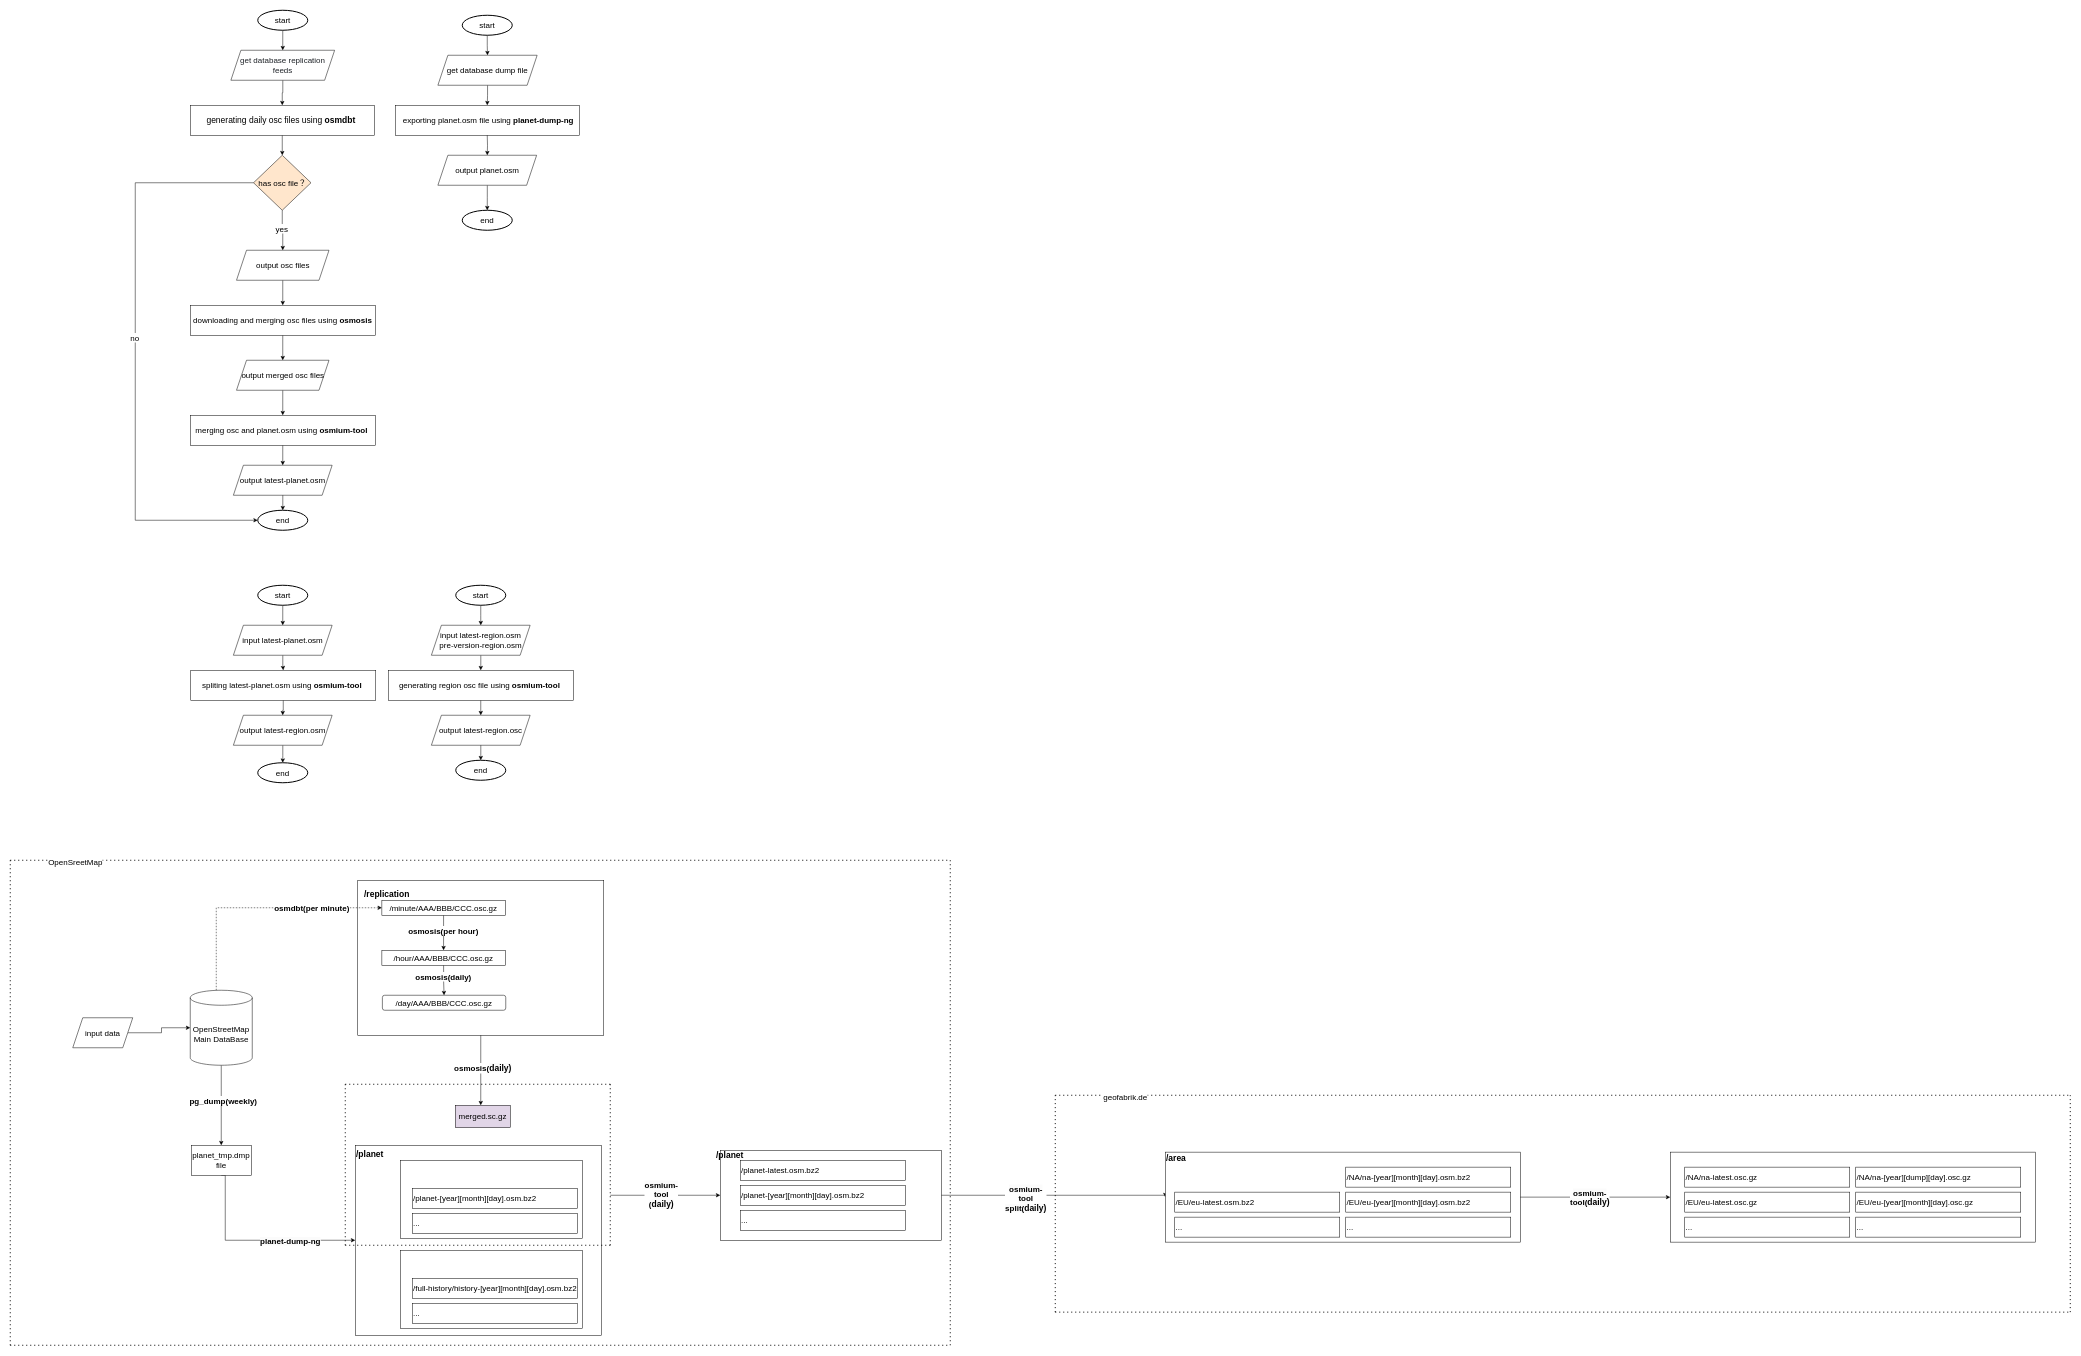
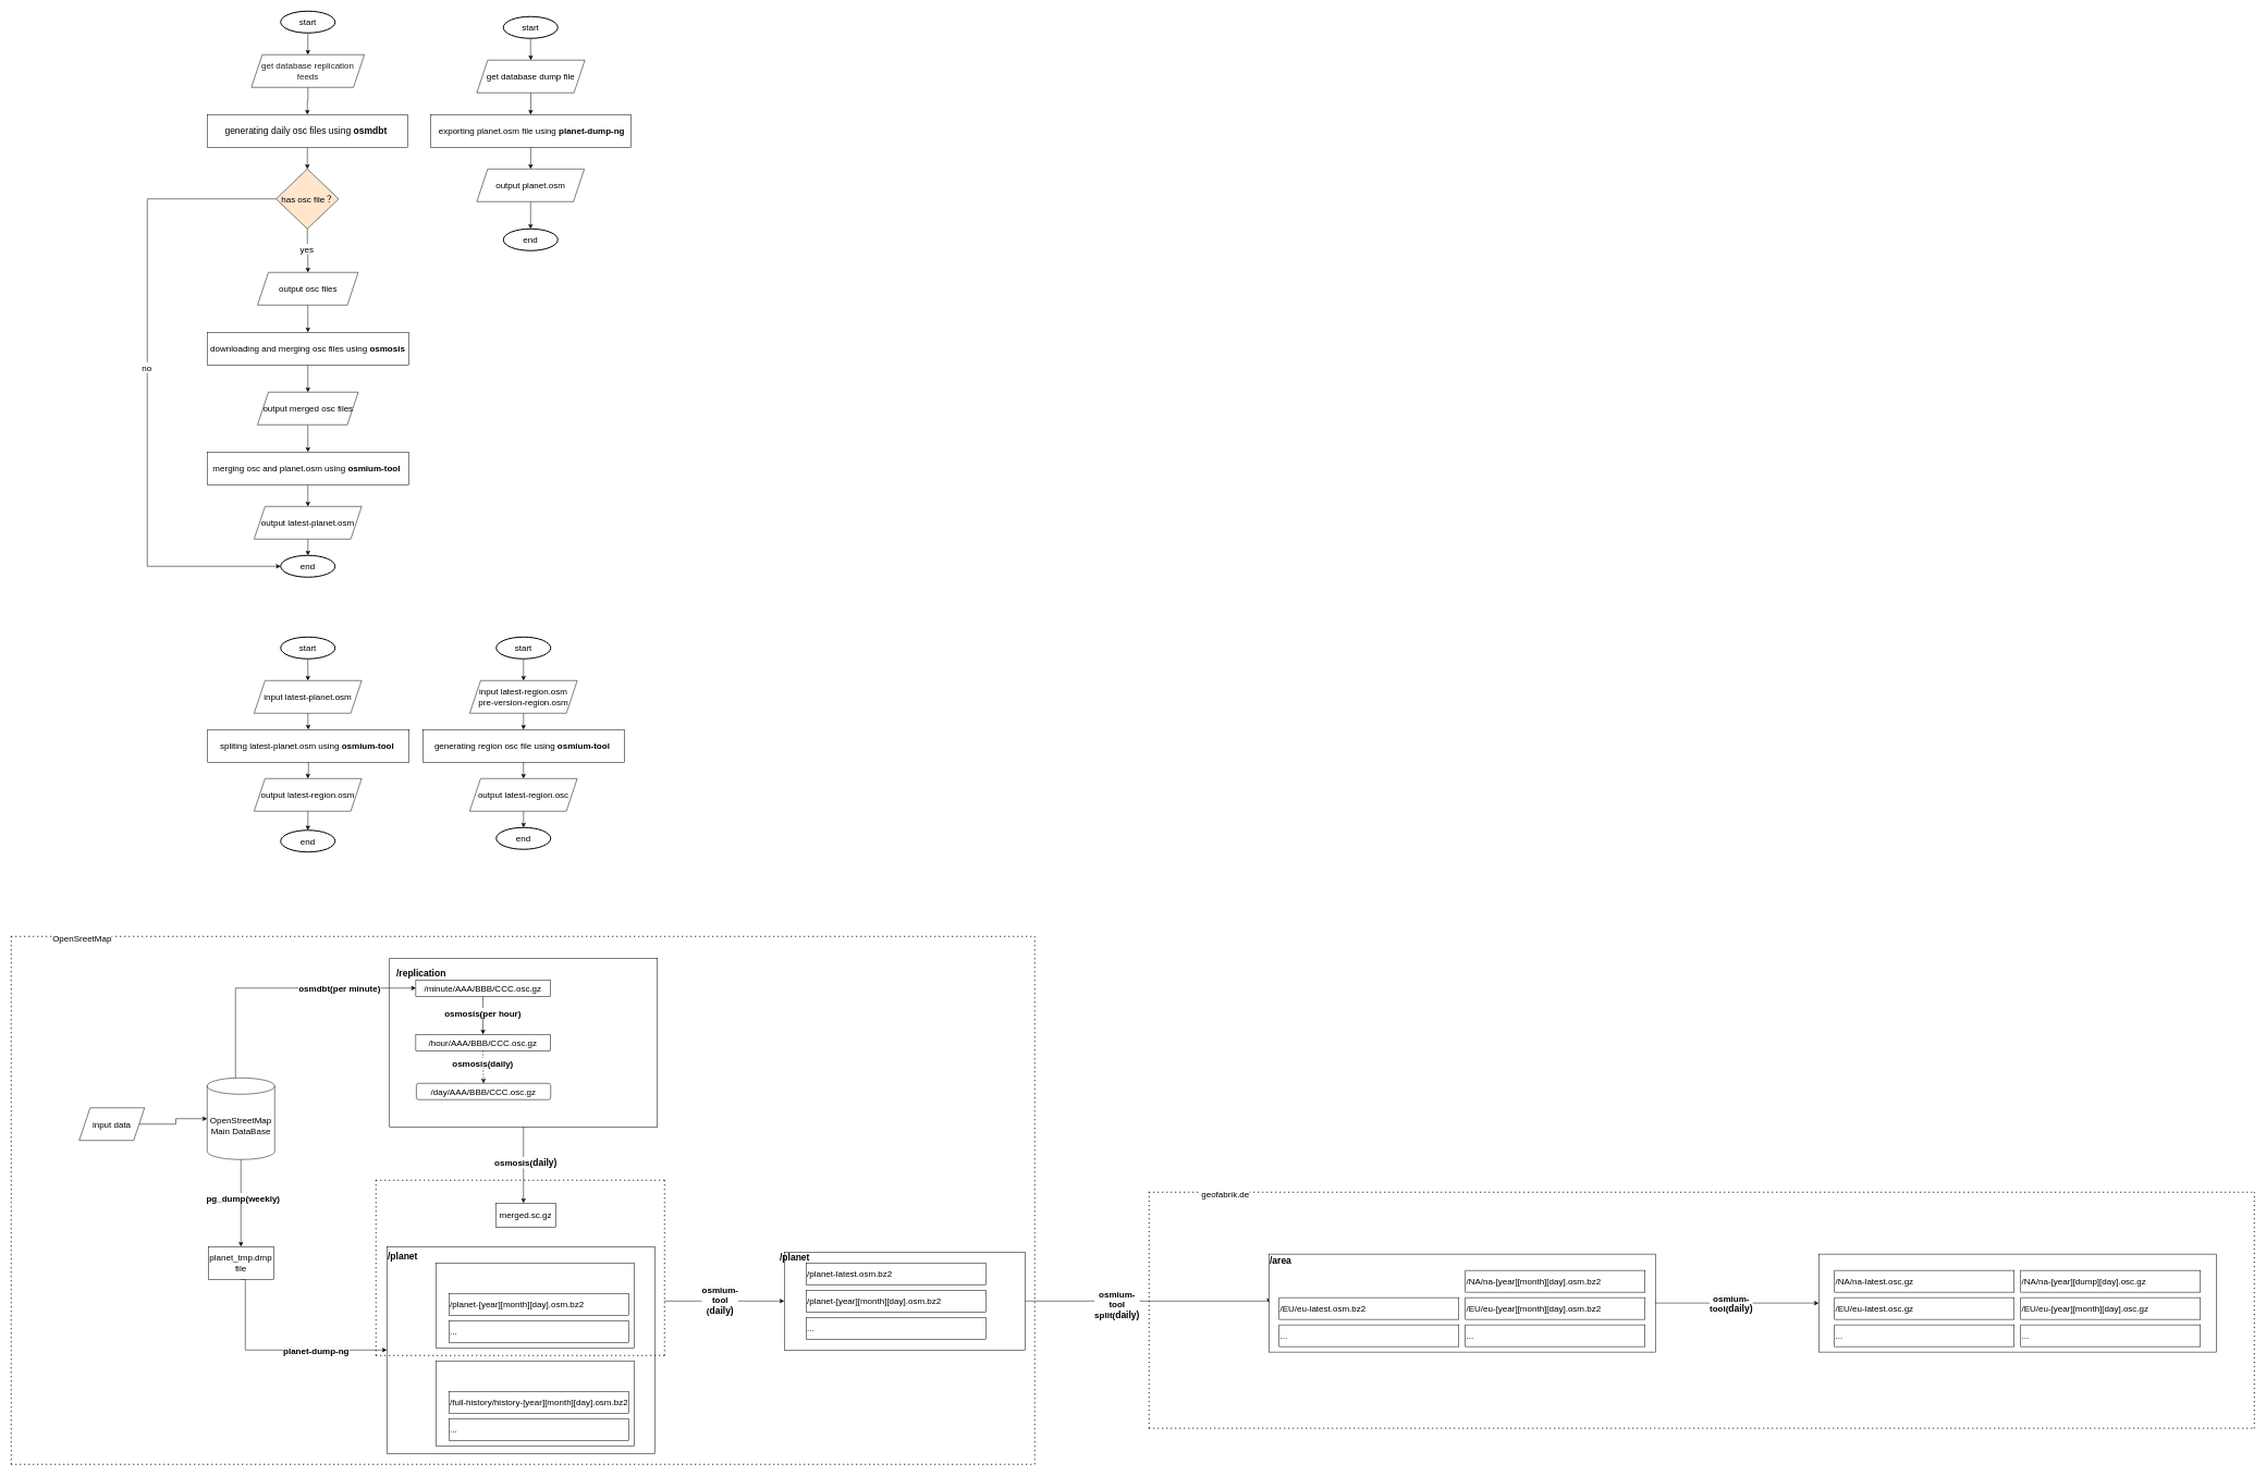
- <mxCell id="80" style="edgeStyle=orthogonalEdgeStyle;rounded=0;orthogonalLoop=1;jettySize=auto;html=1;entryX=0;entryY=0.5;entryDx=0;entryDy=0;dashed=1;" parent="1" source="86" target="89" edge="1"><mxGeometry relative="1" as="geometry"><Array as="points"><mxPoint x="432" y="1815" /></Array></mxGeometry></mxCell>
+ <mxCell id="80" style="edgeStyle=orthogonalEdgeStyle;rounded=0;orthogonalLoop=1;jettySize=auto;html=1;entryX=0;entryY=0.5;entryDx=0;entryDy=0;" parent="1" source="86" target="89" edge="1"><mxGeometry relative="1" as="geometry"><Array as="points"><mxPoint x="432" y="1815" /></Array></mxGeometry></mxCell>
- <mxCell id="90" style="edgeStyle=orthogonalEdgeStyle;rounded=0;orthogonalLoop=1;jettySize=auto;html=1;entryX=0.5;entryY=0;entryDx=0;entryDy=0;" parent="1" source="92" target="93" edge="1"><mxGeometry relative="1" as="geometry" /></mxCell>
+ <mxCell id="90" style="edgeStyle=orthogonalEdgeStyle;rounded=0;orthogonalLoop=1;jettySize=auto;html=1;entryX=0.5;entryY=0;entryDx=0;entryDy=0;dashed=1;" parent="1" source="92" target="93" edge="1"><mxGeometry relative="1" as="geometry" /></mxCell>
- <mxCell id="19" value="&lt;font style=&quot;font-size: 16px;&quot;&gt;merged.sc.gz&lt;/font&gt;" style="rounded=0;whiteSpace=wrap;html=1;fillColor=#e1d5e7;" parent="13" vertex="1"><mxGeometry x="890.0" y="489.996" width="110.029" height="44.993" as="geometry" /></mxCell>
+ <mxCell id="19" value="&lt;font style=&quot;font-size: 16px;&quot;&gt;merged.sc.gz&lt;/font&gt;" style="rounded=0;whiteSpace=wrap;html=1;" parent="13" vertex="1"><mxGeometry x="890.0" y="489.996" width="110.029" height="44.993" as="geometry" /></mxCell>
